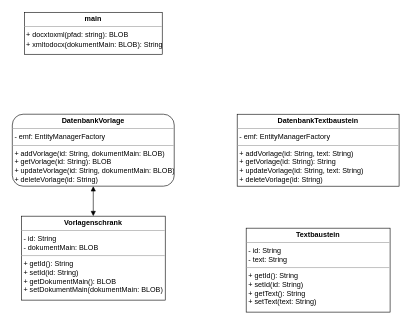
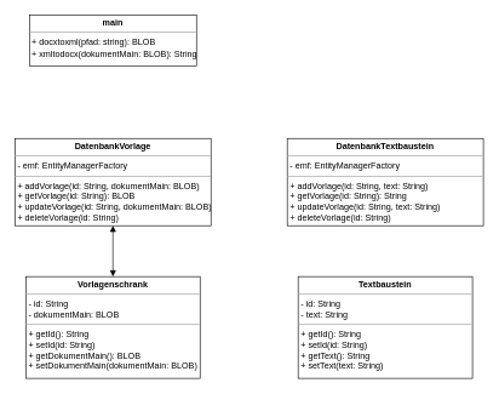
- <mxCell id="3" value="&lt;p style=&quot;margin: 0px ; margin-top: 4px ; text-align: center&quot;&gt;&lt;b&gt;DatenbankVorlage&lt;/b&gt;&lt;br&gt;&lt;/p&gt;&lt;hr size=&quot;1&quot;&gt;&lt;p style=&quot;margin: 0px ; margin-left: 4px&quot;&gt;- emf: EntityManagerFactory&lt;br&gt;&lt;/p&gt;&lt;hr size=&quot;1&quot;&gt;&lt;p style=&quot;margin: 0px ; margin-left: 4px&quot;&gt;+ addVorlage(id: String, dokumentMain: BLOB)&lt;/p&gt;&lt;p style=&quot;margin: 0px ; margin-left: 4px&quot;&gt;+ getVorlage(id: String): BLOB &lt;br&gt;&lt;/p&gt;&lt;p style=&quot;margin: 0px ; margin-left: 4px&quot;&gt;+ updateVorlage(id: String, dokumentMain: BLOB)&lt;/p&gt;&lt;p style=&quot;margin: 0px ; margin-left: 4px&quot;&gt;+ deleteVorlage(id: String)&lt;/p&gt;" style="verticalAlign=top;align=left;overflow=fill;fontSize=12;fontFamily=Helvetica;html=1;rounded=1;" vertex="1" parent="1"><mxGeometry x="20" y="190" width="270" height="120" as="geometry" /></mxCell>
+ <mxCell id="3" value="&lt;p style=&quot;margin: 0px ; margin-top: 4px ; text-align: center&quot;&gt;&lt;b&gt;DatenbankVorlage&lt;/b&gt;&lt;br&gt;&lt;/p&gt;&lt;hr size=&quot;1&quot;&gt;&lt;p style=&quot;margin: 0px ; margin-left: 4px&quot;&gt;- emf: EntityManagerFactory&lt;br&gt;&lt;/p&gt;&lt;hr size=&quot;1&quot;&gt;&lt;p style=&quot;margin: 0px ; margin-left: 4px&quot;&gt;+ addVorlage(id: String, dokumentMain: BLOB)&lt;/p&gt;&lt;p style=&quot;margin: 0px ; margin-left: 4px&quot;&gt;+ getVorlage(id: String): BLOB &lt;br&gt;&lt;/p&gt;&lt;p style=&quot;margin: 0px ; margin-left: 4px&quot;&gt;+ updateVorlage(id: String, dokumentMain: BLOB)&lt;/p&gt;&lt;p style=&quot;margin: 0px ; margin-left: 4px&quot;&gt;+ deleteVorlage(id: String)&lt;/p&gt;" style="verticalAlign=top;align=left;overflow=fill;fontSize=12;fontFamily=Helvetica;html=1;" vertex="1" parent="1"><mxGeometry x="20" y="190" width="270" height="120" as="geometry" /></mxCell>
- <mxCell id="2" value="&lt;p style=&quot;margin: 0px ; margin-top: 4px ; text-align: center&quot;&gt;&lt;b&gt;Vorlagenschrank&lt;/b&gt;&lt;br&gt;&lt;/p&gt;&lt;hr size=&quot;1&quot;&gt;&lt;p style=&quot;margin: 0px ; margin-left: 4px&quot;&gt;- id: String&lt;/p&gt;&lt;p style=&quot;margin: 0px ; margin-left: 4px&quot;&gt;- dokumentMain: BLOB&lt;br&gt;&lt;/p&gt;&lt;hr size=&quot;1&quot;&gt;&lt;p style=&quot;margin: 0px ; margin-left: 4px&quot;&gt;+ getId(): String&lt;/p&gt;&lt;p style=&quot;margin: 0px ; margin-left: 4px&quot;&gt;+ setId(id: String)&lt;/p&gt;&lt;p style=&quot;margin: 0px ; margin-left: 4px&quot;&gt;+ getDokumentMain(): BLOB&lt;/p&gt;&lt;p style=&quot;margin: 0px ; margin-left: 4px&quot;&gt;+ setDokumentMain(dokumentMain: BLOB)&lt;/p&gt;" style="verticalAlign=top;align=left;overflow=fill;fontSize=12;fontFamily=Helvetica;html=1;" vertex="1" parent="1"><mxGeometry x="35" y="360" width="240" height="140" as="geometry" /></mxCell>
+ <mxCell id="2" value="&lt;p style=&quot;margin: 0px ; margin-top: 4px ; text-align: center&quot;&gt;&lt;b&gt;Vorlagenschrank&lt;/b&gt;&lt;br&gt;&lt;/p&gt;&lt;hr size=&quot;1&quot;&gt;&lt;p style=&quot;margin: 0px ; margin-left: 4px&quot;&gt;- id: String&lt;/p&gt;&lt;p style=&quot;margin: 0px ; margin-left: 4px&quot;&gt;- dokumentMain: BLOB&lt;br&gt;&lt;/p&gt;&lt;hr size=&quot;1&quot;&gt;&lt;p style=&quot;margin: 0px ; margin-left: 4px&quot;&gt;+ getId(): String&lt;/p&gt;&lt;p style=&quot;margin: 0px ; margin-left: 4px&quot;&gt;+ setId(id: String)&lt;/p&gt;&lt;p style=&quot;margin: 0px ; margin-left: 4px&quot;&gt;+ getDokumentMain(): BLOB&lt;/p&gt;&lt;p style=&quot;margin: 0px ; margin-left: 4px&quot;&gt;+ setDokumentMain(dokumentMain: BLOB)&lt;/p&gt;" style="verticalAlign=top;align=left;overflow=fill;fontSize=12;fontFamily=Helvetica;html=1;" vertex="1" parent="1"><mxGeometry x="35" y="380" width="240" height="140" as="geometry" /></mxCell>
